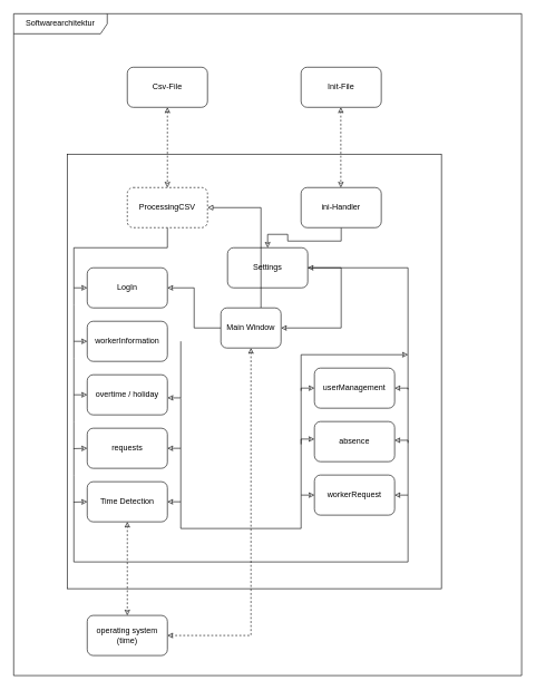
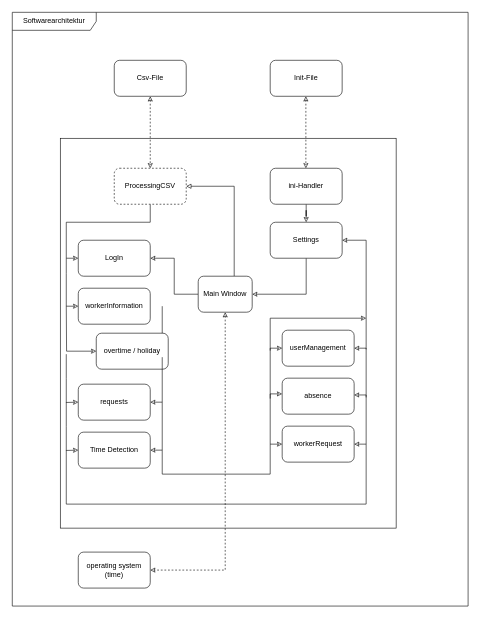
- <mxCell id="29" value="Settings" style="rounded=1;whiteSpace=wrap;html=1;" vertex="1" parent="1"><mxGeometry x="340" y="370" width="120" height="60" as="geometry" /></mxCell>
+ <mxCell id="29" value="Settings" style="rounded=1;whiteSpace=wrap;html=1;" vertex="1" parent="1"><mxGeometry x="450" y="370" width="120" height="60" as="geometry" /></mxCell>
- <mxCell id="18" value="overtime / holiday" style="rounded=1;whiteSpace=wrap;html=1;" vertex="1" parent="1"><mxGeometry x="130" y="560" width="120" height="60" as="geometry" /></mxCell>
+ <mxCell id="18" value="overtime / holiday" style="rounded=1;whiteSpace=wrap;html=1;" vertex="1" parent="1"><mxGeometry x="160" y="555" width="120" height="60" as="geometry" /></mxCell>
- <mxCell id="42" value="" style="edgeStyle=orthogonalEdgeStyle;rounded=0;orthogonalLoop=1;jettySize=auto;html=1;startArrow=classic;startFill=0;endArrow=classic;endFill=0;dashed=1;exitX=0.5;exitY=1;exitDx=0;exitDy=0;" edge="1" parent="1" source="25" target="43"><mxGeometry relative="1" as="geometry"><mxPoint x="190" y="780" as="sourcePoint" /><mxPoint x="190" y="1100" as="targetPoint" /><Array as="points" /></mxGeometry></mxCell>
